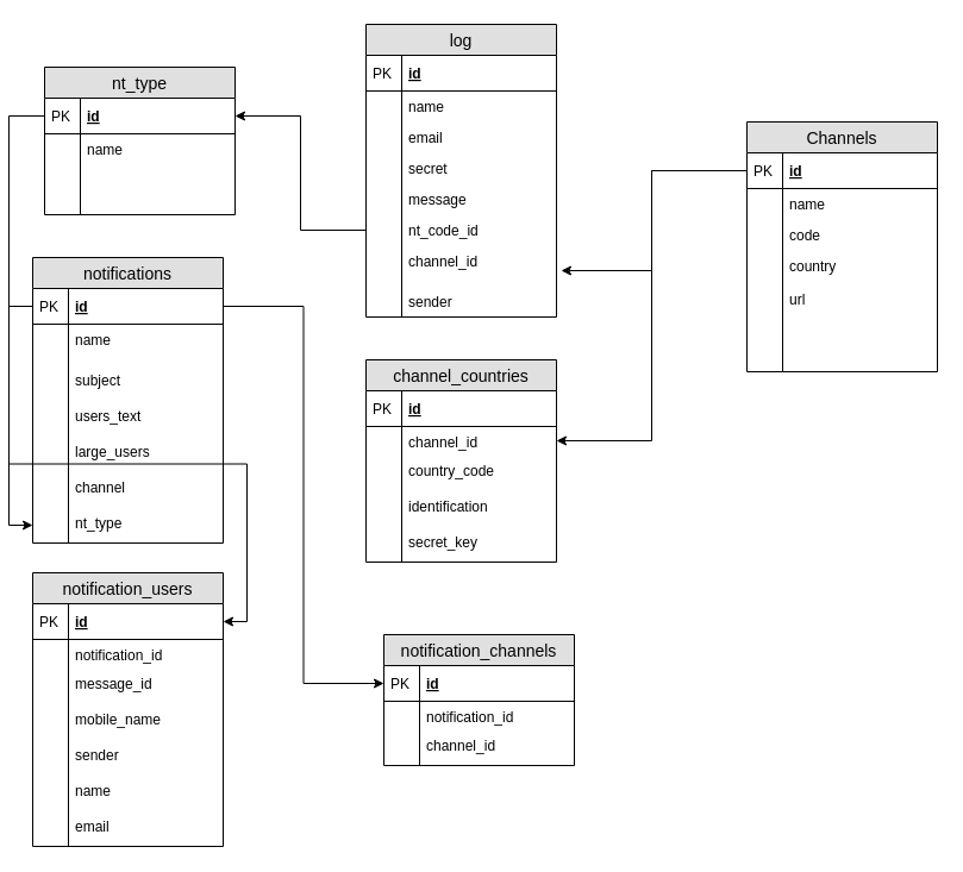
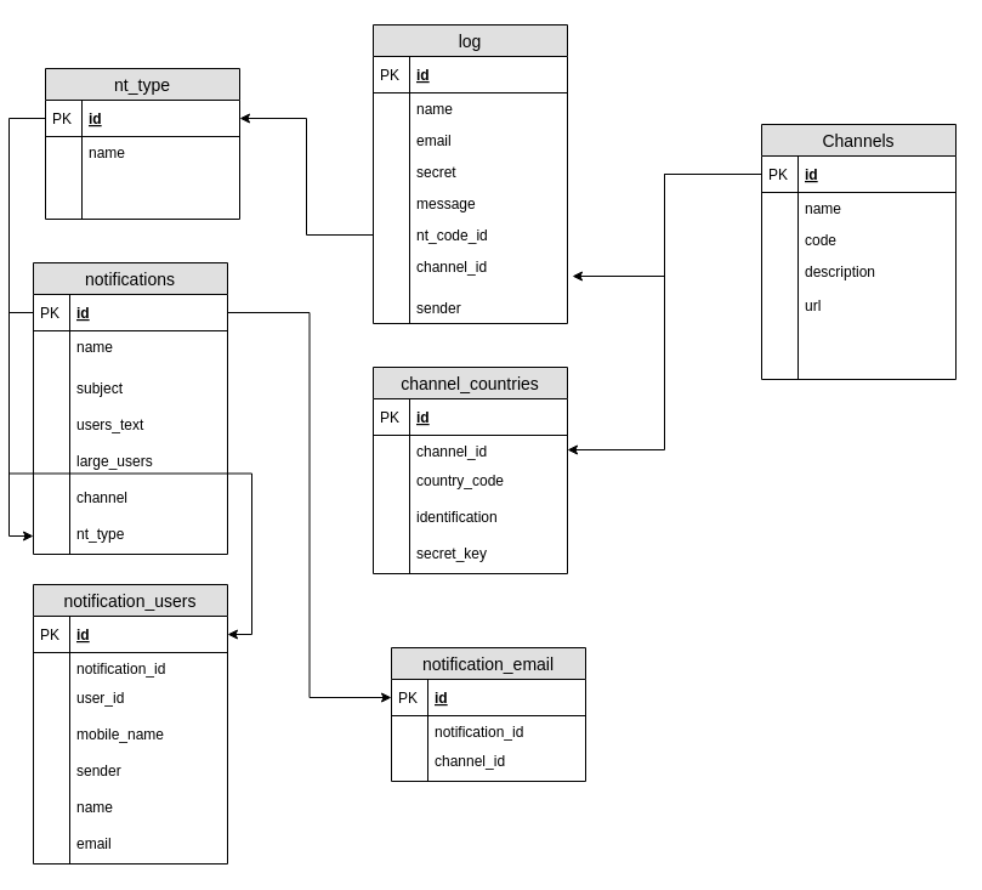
- <mxCell id="9" value="country&#10;&#10;url" style="shape=partialRectangle;top=0;left=0;right=0;bottom=0;align=left;verticalAlign=top;fillColor=none;spacingLeft=34;spacingRight=4;overflow=hidden;rotatable=0;points=[[0,0.5],[1,0.5]];portConstraint=eastwest;dropTarget=0;fontSize=12;" parent="2" vertex="1"><mxGeometry y="108" width="160" height="82" as="geometry" /></mxCell>
+ <mxCell id="9" value="description&#10;&#10;url" style="shape=partialRectangle;top=0;left=0;right=0;bottom=0;align=left;verticalAlign=top;fillColor=none;spacingLeft=34;spacingRight=4;overflow=hidden;rotatable=0;points=[[0,0.5],[1,0.5]];portConstraint=eastwest;dropTarget=0;fontSize=12;" parent="2" vertex="1"><mxGeometry y="108" width="160" height="82" as="geometry" /></mxCell>
- <mxCell id="67" value="notification_channels" style="swimlane;fontStyle=0;childLayout=stackLayout;horizontal=1;startSize=26;fillColor=#e0e0e0;horizontalStack=0;resizeParent=1;resizeParentMax=0;resizeLast=0;collapsible=1;marginBottom=0;swimlaneFillColor=#ffffff;align=center;fontSize=14;" parent="1" vertex="1"><mxGeometry x="315" y="533" width="160" height="110" as="geometry" /></mxCell>
+ <mxCell id="67" value="notification_email" style="swimlane;fontStyle=0;childLayout=stackLayout;horizontal=1;startSize=26;fillColor=#e0e0e0;horizontalStack=0;resizeParent=1;resizeParentMax=0;resizeLast=0;collapsible=1;marginBottom=0;swimlaneFillColor=#ffffff;align=center;fontSize=14;" parent="1" vertex="1"><mxGeometry x="315" y="533" width="160" height="110" as="geometry" /></mxCell>
- <mxCell id="79" value="message_id" style="shape=partialRectangle;top=0;left=0;right=0;bottom=0;align=left;verticalAlign=top;fillColor=none;spacingLeft=34;spacingRight=4;overflow=hidden;rotatable=0;points=[[0,0.5],[1,0.5]];portConstraint=eastwest;dropTarget=0;fontSize=12;" parent="74" vertex="1"><mxGeometry y="80" width="160" height="30" as="geometry" /></mxCell>
+ <mxCell id="79" value="user_id" style="shape=partialRectangle;top=0;left=0;right=0;bottom=0;align=left;verticalAlign=top;fillColor=none;spacingLeft=34;spacingRight=4;overflow=hidden;rotatable=0;points=[[0,0.5],[1,0.5]];portConstraint=eastwest;dropTarget=0;fontSize=12;" parent="74" vertex="1"><mxGeometry y="80" width="160" height="30" as="geometry" /></mxCell>
